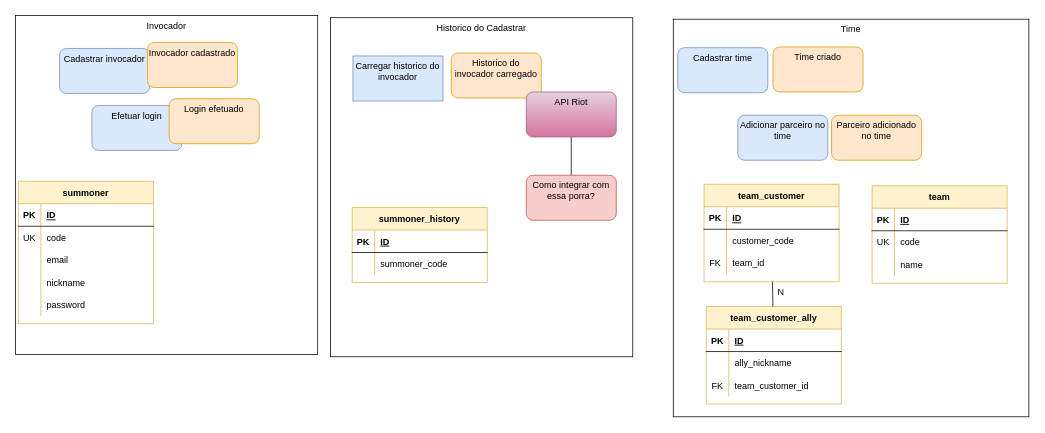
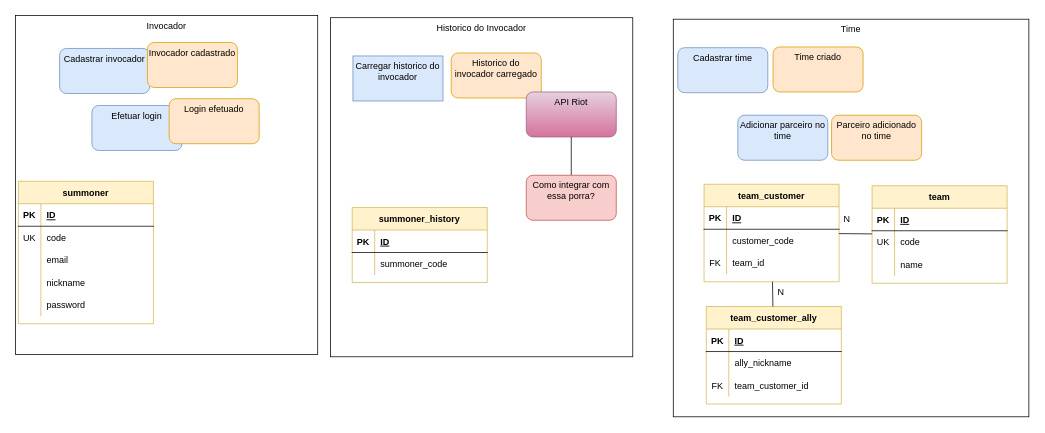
- <mxCell id="62" value="Historico do Cadastrar" style="rounded=0;whiteSpace=wrap;html=1;verticalAlign=top;" vertex="1" parent="1"><mxGeometry x="440" y="23" width="403" height="452" as="geometry" /></mxCell>
+ <mxCell id="62" value="Historico do Invocador" style="rounded=0;whiteSpace=wrap;html=1;verticalAlign=top;" vertex="1" parent="1"><mxGeometry x="440" y="23" width="403" height="452" as="geometry" /></mxCell>
+ <mxCell id="46" value="" style="endArrow=none;html=1;rounded=0;" edge="1" parent="1" source="26" target="36"><mxGeometry relative="1" as="geometry"><mxPoint x="1227.237" y="385" as="sourcePoint" /><mxPoint x="1085" y="491.56" as="targetPoint" /></mxGeometry></mxCell>
+ <mxCell id="47" value="N" style="resizable=0;html=1;align=right;verticalAlign=bottom;" connectable="0" vertex="1" parent="46"><mxGeometry x="1" relative="1" as="geometry"><mxPoint x="15" y="-11" as="offset" /></mxGeometry></mxCell>
